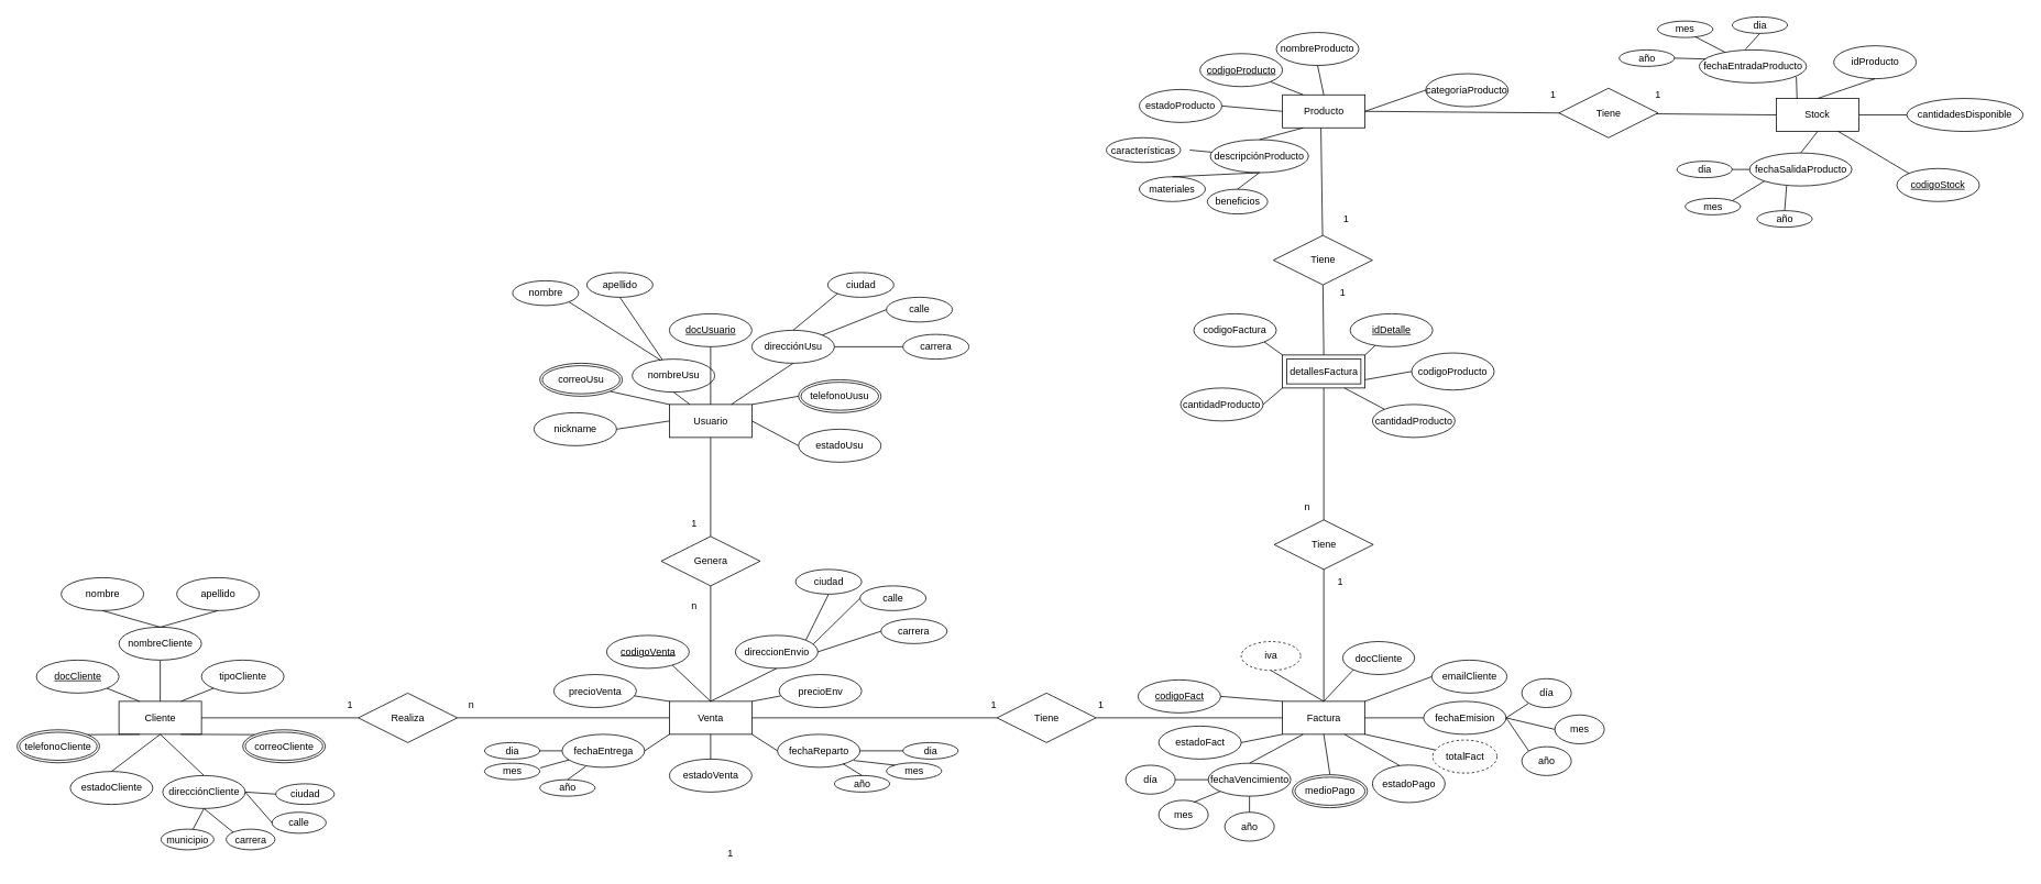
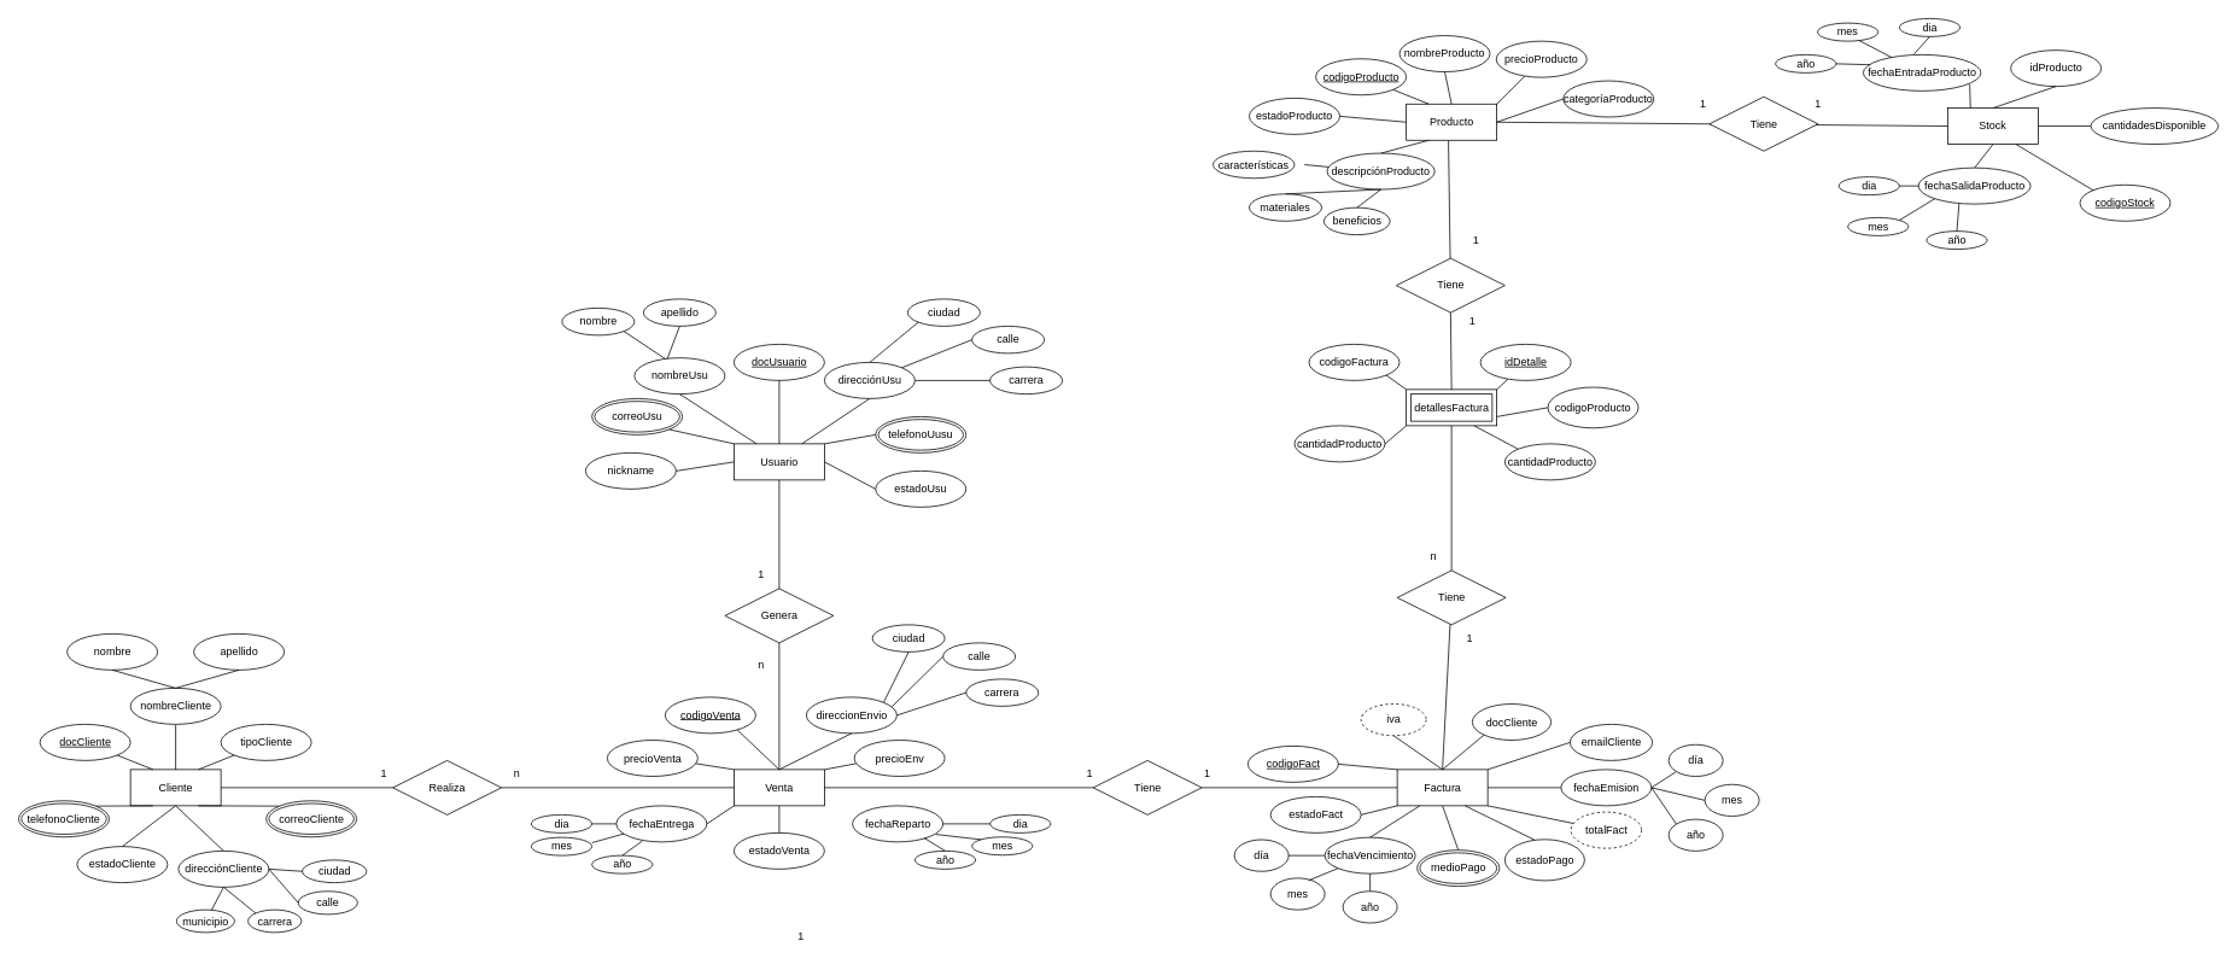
+ <mxCell id="118" value="precioProducto" style="ellipse;whiteSpace=wrap;html=1;align=center;" vertex="1" parent="1"><mxGeometry x="1653" y="45" width="100" height="40" as="geometry" /></mxCell>
+ <mxCell id="131" value="" style="endArrow=none;html=1;rounded=0;exitX=1;exitY=0;exitDx=0;exitDy=0;" edge="1" parent="1" source="6" target="118"><mxGeometry relative="1" as="geometry"><mxPoint x="1676.5" y="134.5" as="sourcePoint" /><mxPoint x="1836.5" y="134.5" as="targetPoint" /></mxGeometry></mxCell>
- <mxCell id="19" value="nombreUsu" style="ellipse;whiteSpace=wrap;html=1;align=center;" vertex="1" parent="1"><mxGeometry x="765.5" y="435" width="100" height="40" as="geometry" /></mxCell>
+ <mxCell id="19" value="nombreUsu" style="ellipse;whiteSpace=wrap;html=1;align=center;" vertex="1" parent="1"><mxGeometry x="700.5" y="395" width="100" height="40" as="geometry" /></mxCell>
- <mxCell id="5" value="Factura" style="whiteSpace=wrap;html=1;align=center;" vertex="1" parent="1"><mxGeometry x="1553.5" y="850" width="100" height="40" as="geometry" /></mxCell>
+ <mxCell id="5" value="Factura" style="whiteSpace=wrap;html=1;align=center;" vertex="1" parent="1"><mxGeometry x="1543.5" y="850" width="100" height="40" as="geometry" /></mxCell>
- <mxCell id="66" value="" style="endArrow=none;html=1;rounded=0;exitX=1;exitY=1;exitDx=0;exitDy=0;entryX=0;entryY=0.5;entryDx=0;entryDy=0;" edge="1" parent="1" source="4" target="58"><mxGeometry relative="1" as="geometry"><mxPoint x="920.5" y="890" as="sourcePoint" /><mxPoint x="1080.5" y="890" as="targetPoint" /></mxGeometry></mxCell>
